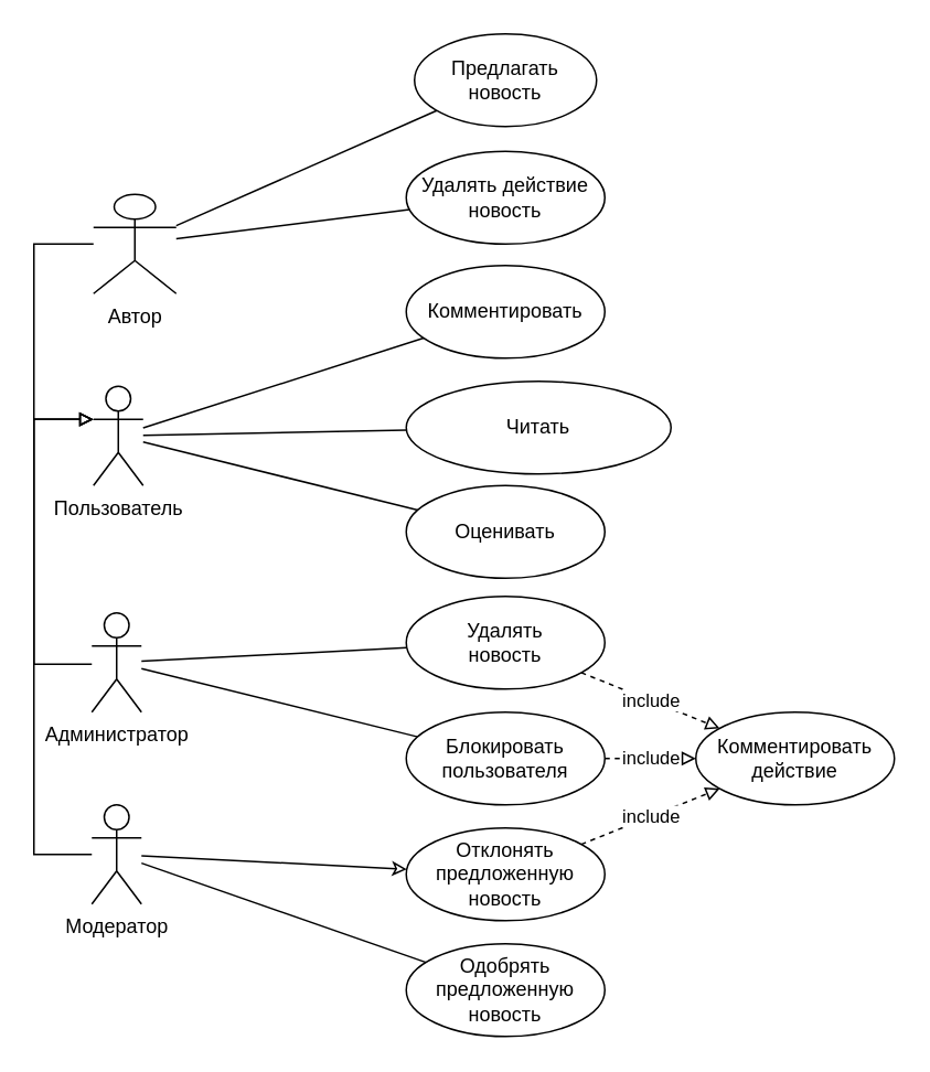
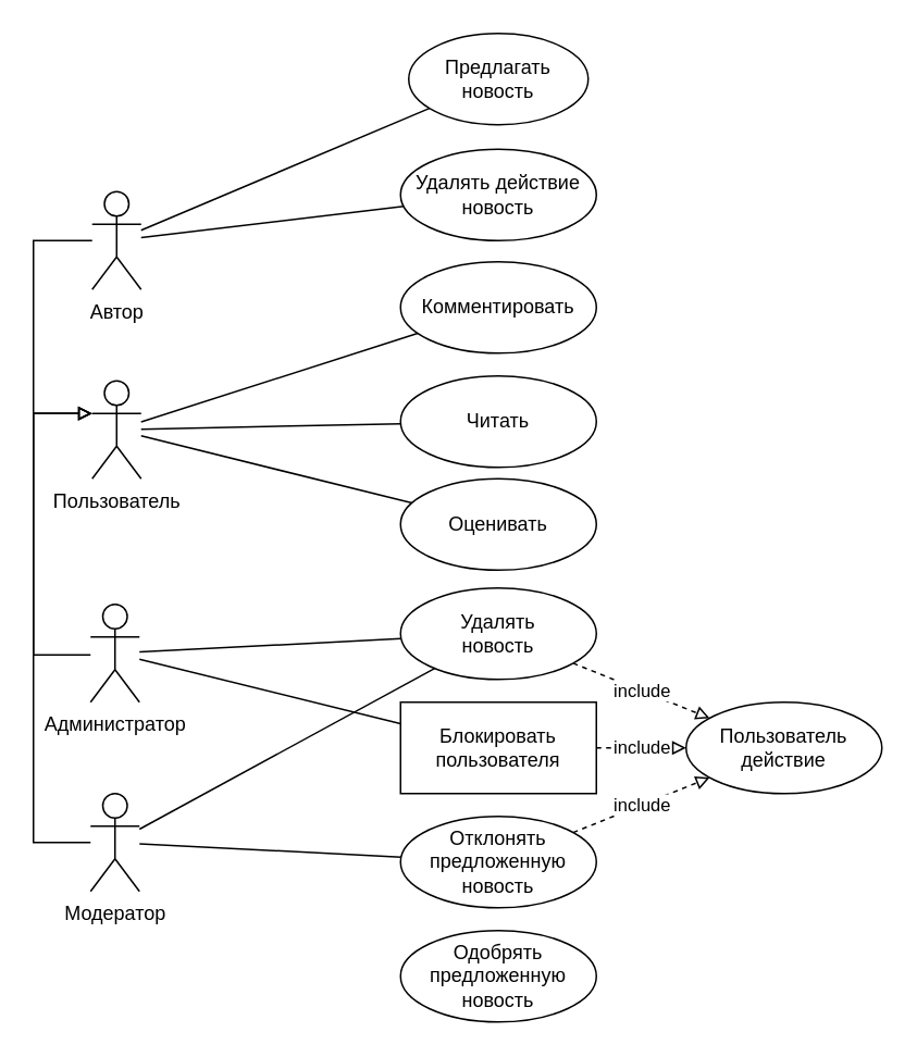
- <mxCell id="8" value="Автор" style="shape=umlActor;verticalLabelPosition=bottom;verticalAlign=top;html=1;outlineConnect=0;" vertex="1" parent="1"><mxGeometry x="56" y="117" width="50" height="60" as="geometry" /></mxCell>
+ <mxCell id="8" value="Автор" style="shape=umlActor;verticalLabelPosition=bottom;verticalAlign=top;html=1;outlineConnect=0;" vertex="1" parent="1"><mxGeometry x="56" y="117" width="30" height="60" as="geometry" /></mxCell>
- <mxCell id="12" value="Читать" style="ellipse;whiteSpace=wrap;html=1;verticalAlign=middle;" vertex="1" parent="1"><mxGeometry x="245" y="230" width="160" height="56" as="geometry" /></mxCell>
+ <mxCell id="12" value="Читать" style="ellipse;whiteSpace=wrap;html=1;verticalAlign=middle;" vertex="1" parent="1"><mxGeometry x="245" y="230" width="120" height="56" as="geometry" /></mxCell>
- <mxCell id="19" value="Блокировать пользователя" style="ellipse;whiteSpace=wrap;html=1;verticalAlign=middle;" vertex="1" parent="1"><mxGeometry x="245" y="430" width="120" height="56" as="geometry" /></mxCell>
+ <mxCell id="19" value="Блокировать пользователя" style="whiteSpace=wrap;html=1;verticalAlign=middle;rounded=0;" vertex="1" parent="1"><mxGeometry x="245" y="430" width="120" height="56" as="geometry" /></mxCell>
- <mxCell id="27" value="Комментировать действие" style="ellipse;whiteSpace=wrap;html=1;verticalAlign=middle;" vertex="1" parent="1"><mxGeometry x="420" y="430" width="120" height="56" as="geometry" /></mxCell>
+ <mxCell id="27" value="Пользователь действие" style="ellipse;whiteSpace=wrap;html=1;verticalAlign=middle;" vertex="1" parent="1"><mxGeometry x="420" y="430" width="120" height="56" as="geometry" /></mxCell>
- <mxCell id="21" value="" style="rounded=0;orthogonalLoop=1;jettySize=auto;html=1;endArrow=classic;endFill=0;" edge="1" parent="1" source="22" target="25"><mxGeometry relative="1" as="geometry" /></mxCell>
+ <mxCell id="21" value="" style="rounded=0;orthogonalLoop=1;jettySize=auto;html=1;endArrow=none;endFill=0;" edge="1" parent="1" source="22" target="25"><mxGeometry relative="1" as="geometry" /></mxCell>
- <mxCell id="20" value="" style="rounded=0;orthogonalLoop=1;jettySize=auto;html=1;endArrow=none;endFill=0;" edge="1" parent="1" source="22" target="23"><mxGeometry relative="1" as="geometry" /></mxCell>
+ <mxCell id="20" value="" style="rounded=0;orthogonalLoop=1;jettySize=auto;html=1;endArrow=none;endFill=0;" edge="1" parent="1" source="22" target="17"><mxGeometry relative="1" as="geometry" /></mxCell>
